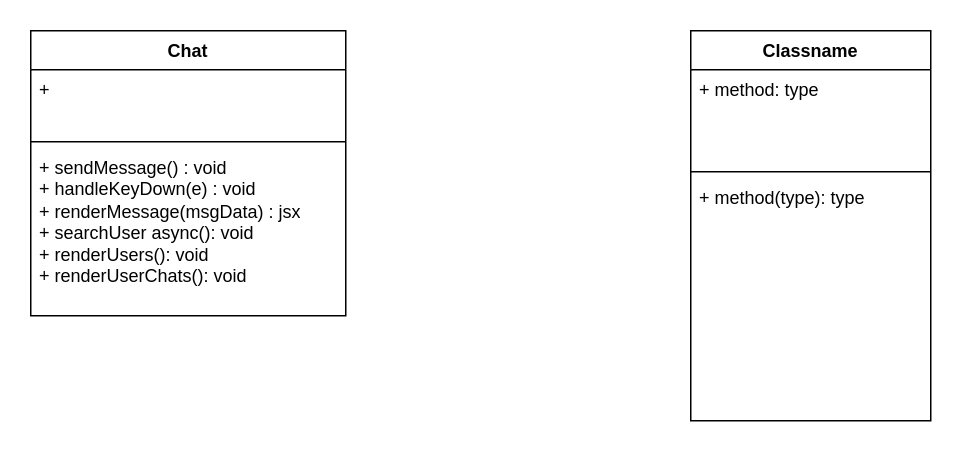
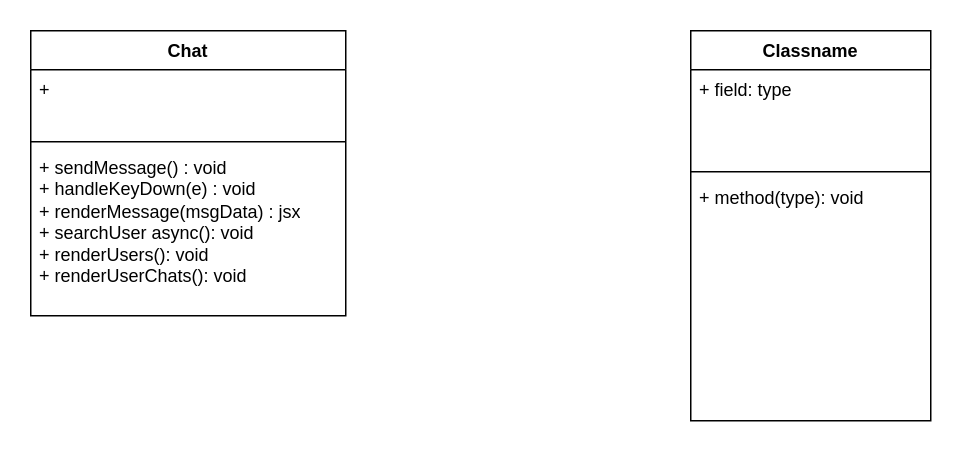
- <mxCell id="7" value="+ method: type" style="text;strokeColor=none;fillColor=none;align=left;verticalAlign=top;spacingLeft=4;spacingRight=4;overflow=hidden;rotatable=0;points=[[0,0.5],[1,0.5]];portConstraint=eastwest;whiteSpace=wrap;html=1;" vertex="1" parent="6"><mxGeometry y="26" width="160" height="64" as="geometry" /></mxCell>
+ <mxCell id="7" value="+ field: type" style="text;strokeColor=none;fillColor=none;align=left;verticalAlign=top;spacingLeft=4;spacingRight=4;overflow=hidden;rotatable=0;points=[[0,0.5],[1,0.5]];portConstraint=eastwest;whiteSpace=wrap;html=1;" vertex="1" parent="6"><mxGeometry y="26" width="160" height="64" as="geometry" /></mxCell>
- <mxCell id="9" value="+ method(type): type" style="text;strokeColor=none;fillColor=none;align=left;verticalAlign=top;spacingLeft=4;spacingRight=4;overflow=hidden;rotatable=0;points=[[0,0.5],[1,0.5]];portConstraint=eastwest;whiteSpace=wrap;html=1;" vertex="1" parent="6"><mxGeometry y="98" width="160" height="162" as="geometry" /></mxCell>
+ <mxCell id="9" value="+ method(type): void" style="text;strokeColor=none;fillColor=none;align=left;verticalAlign=top;spacingLeft=4;spacingRight=4;overflow=hidden;rotatable=0;points=[[0,0.5],[1,0.5]];portConstraint=eastwest;whiteSpace=wrap;html=1;" vertex="1" parent="6"><mxGeometry y="98" width="160" height="162" as="geometry" /></mxCell>
